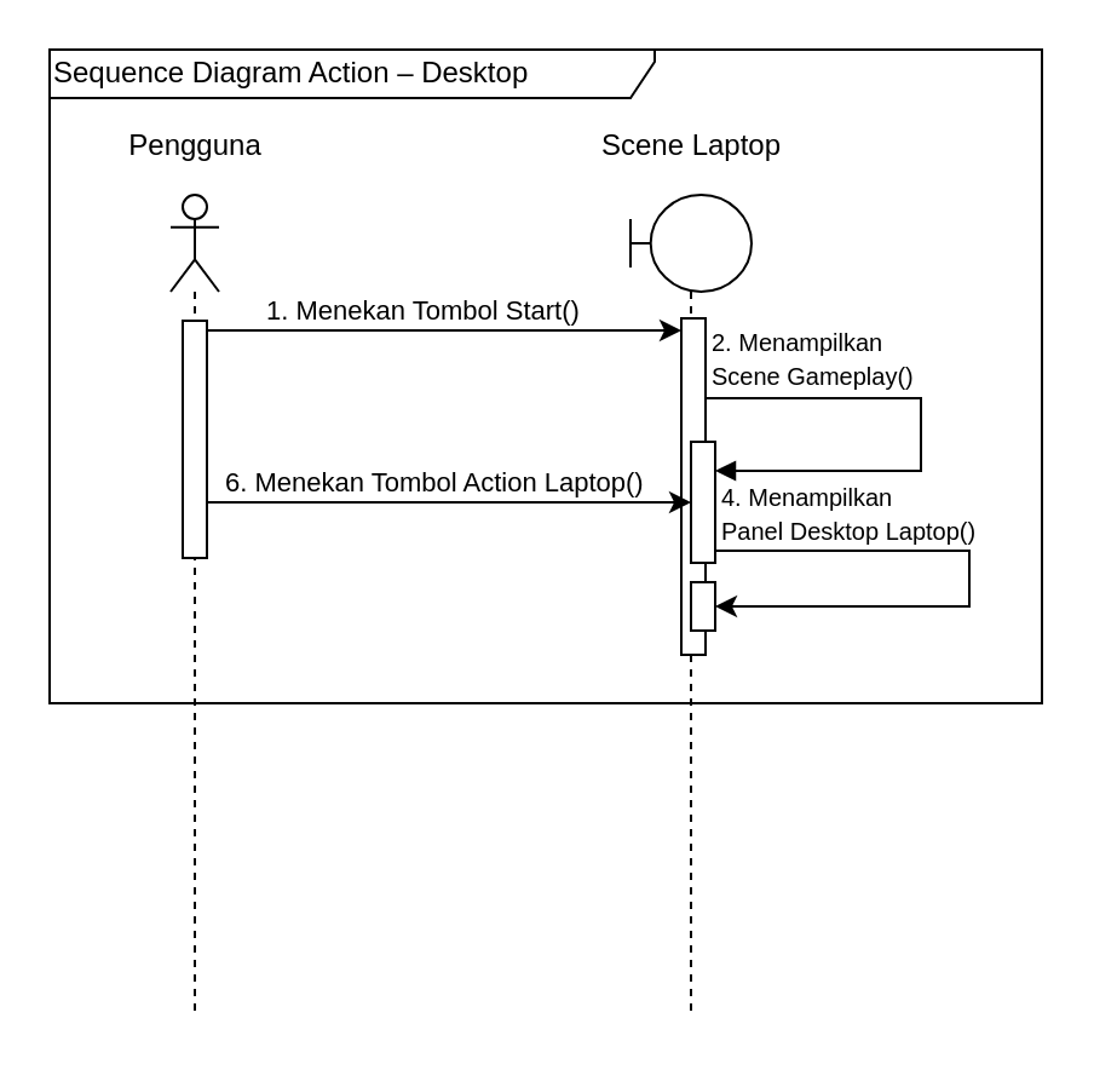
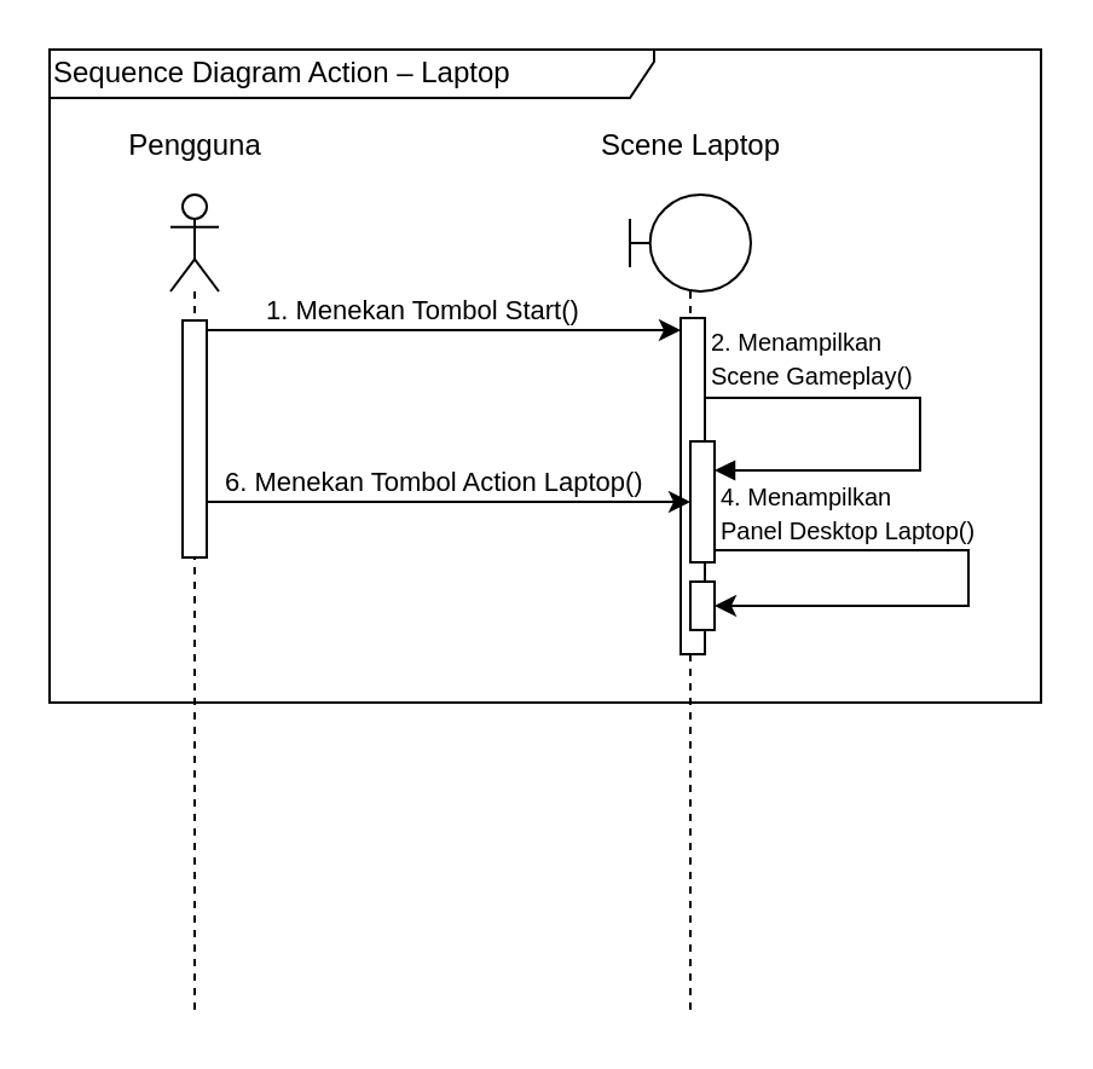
- <mxCell id="5" value="Sequence Diagram Action – Desktop" style="shape=umlFrame;whiteSpace=wrap;html=1;pointerEvents=0;width=250;height=20;align=left;" parent="1" vertex="1"><mxGeometry x="20" y="20" width="410" height="270" as="geometry" /></mxCell>
+ <mxCell id="5" value="Sequence Diagram Action – Laptop" style="shape=umlFrame;whiteSpace=wrap;html=1;pointerEvents=0;width=250;height=20;align=left;" parent="1" vertex="1"><mxGeometry x="20" y="20" width="410" height="270" as="geometry" /></mxCell>
